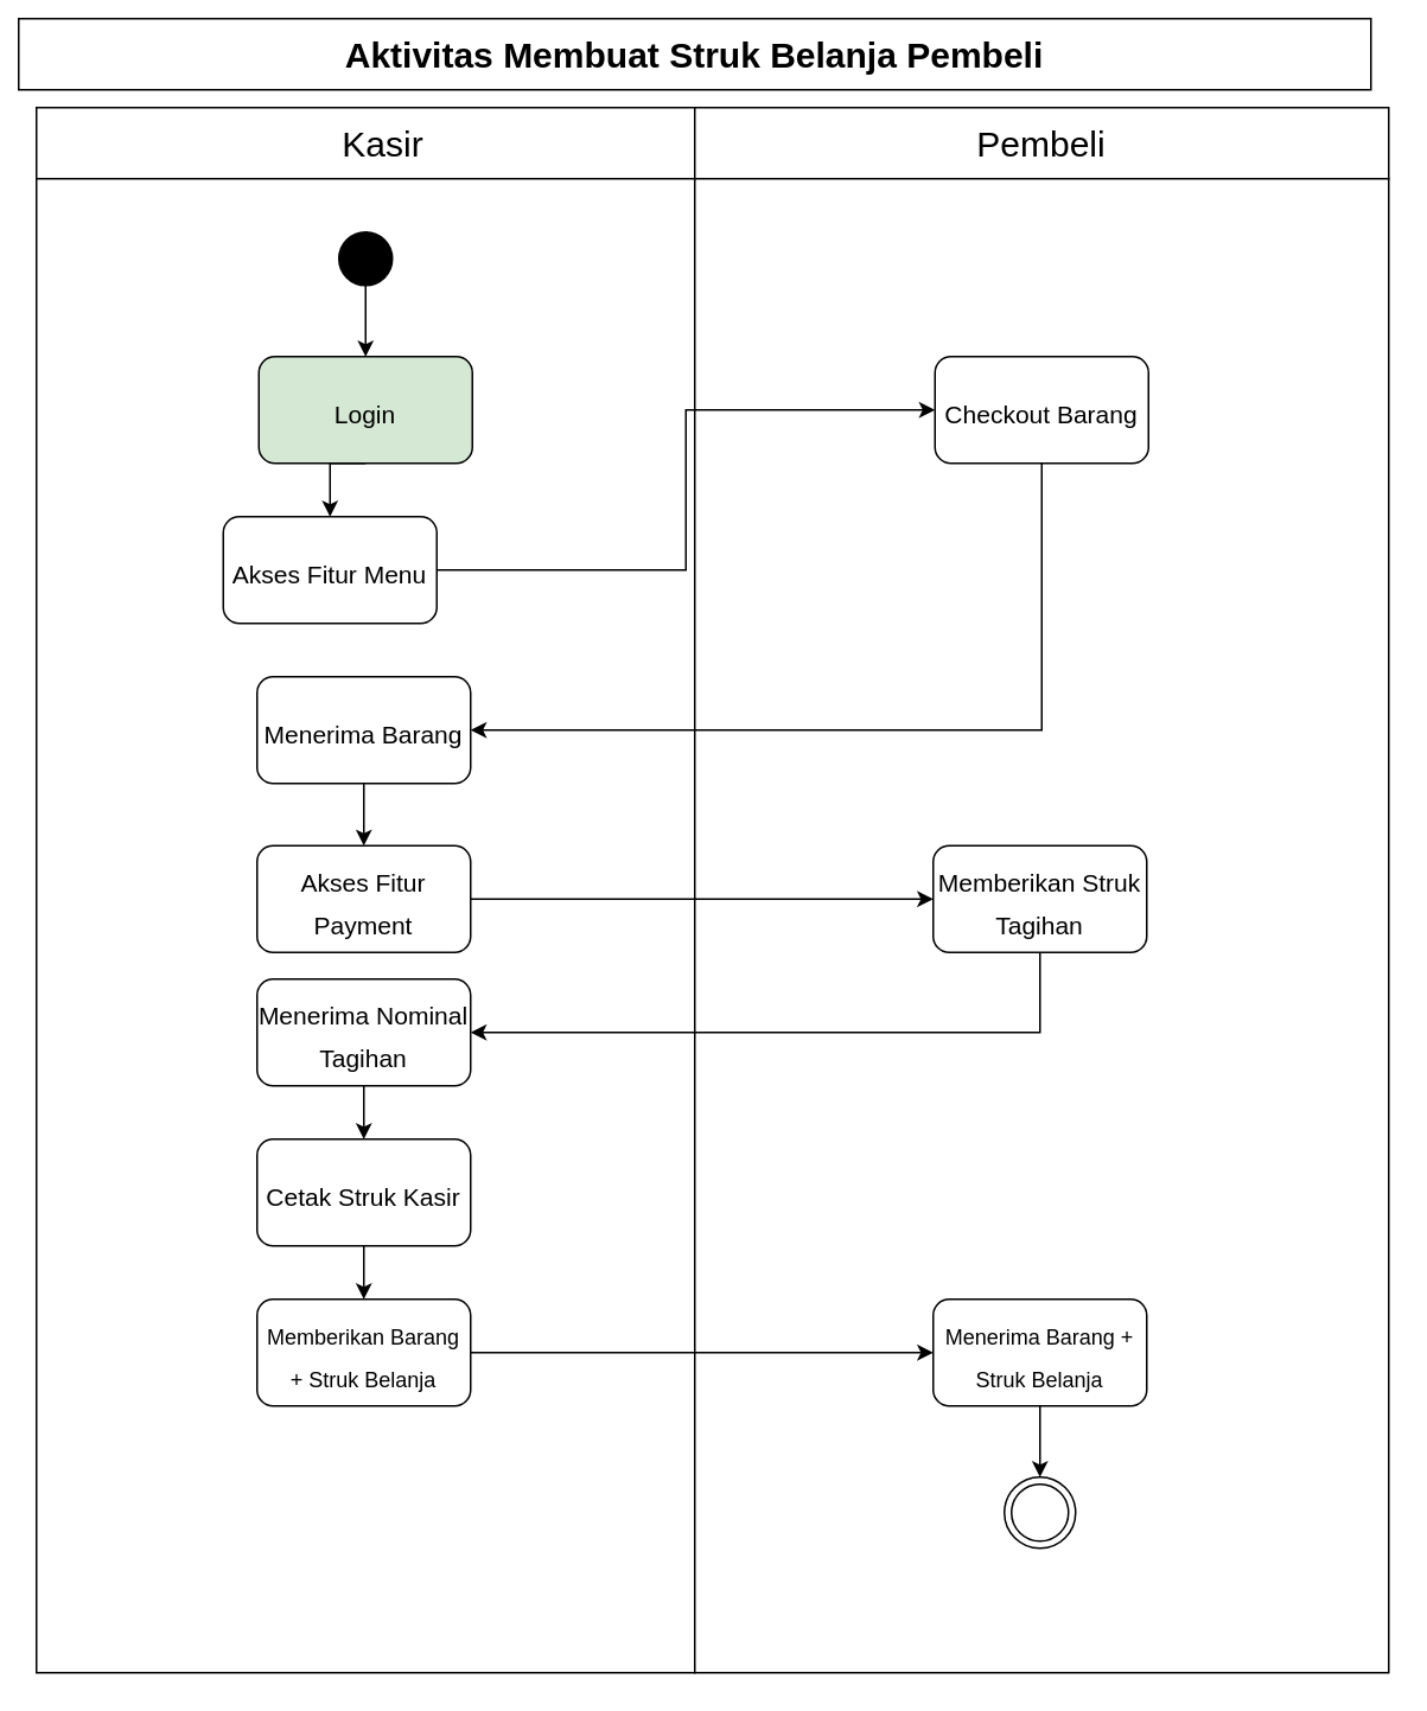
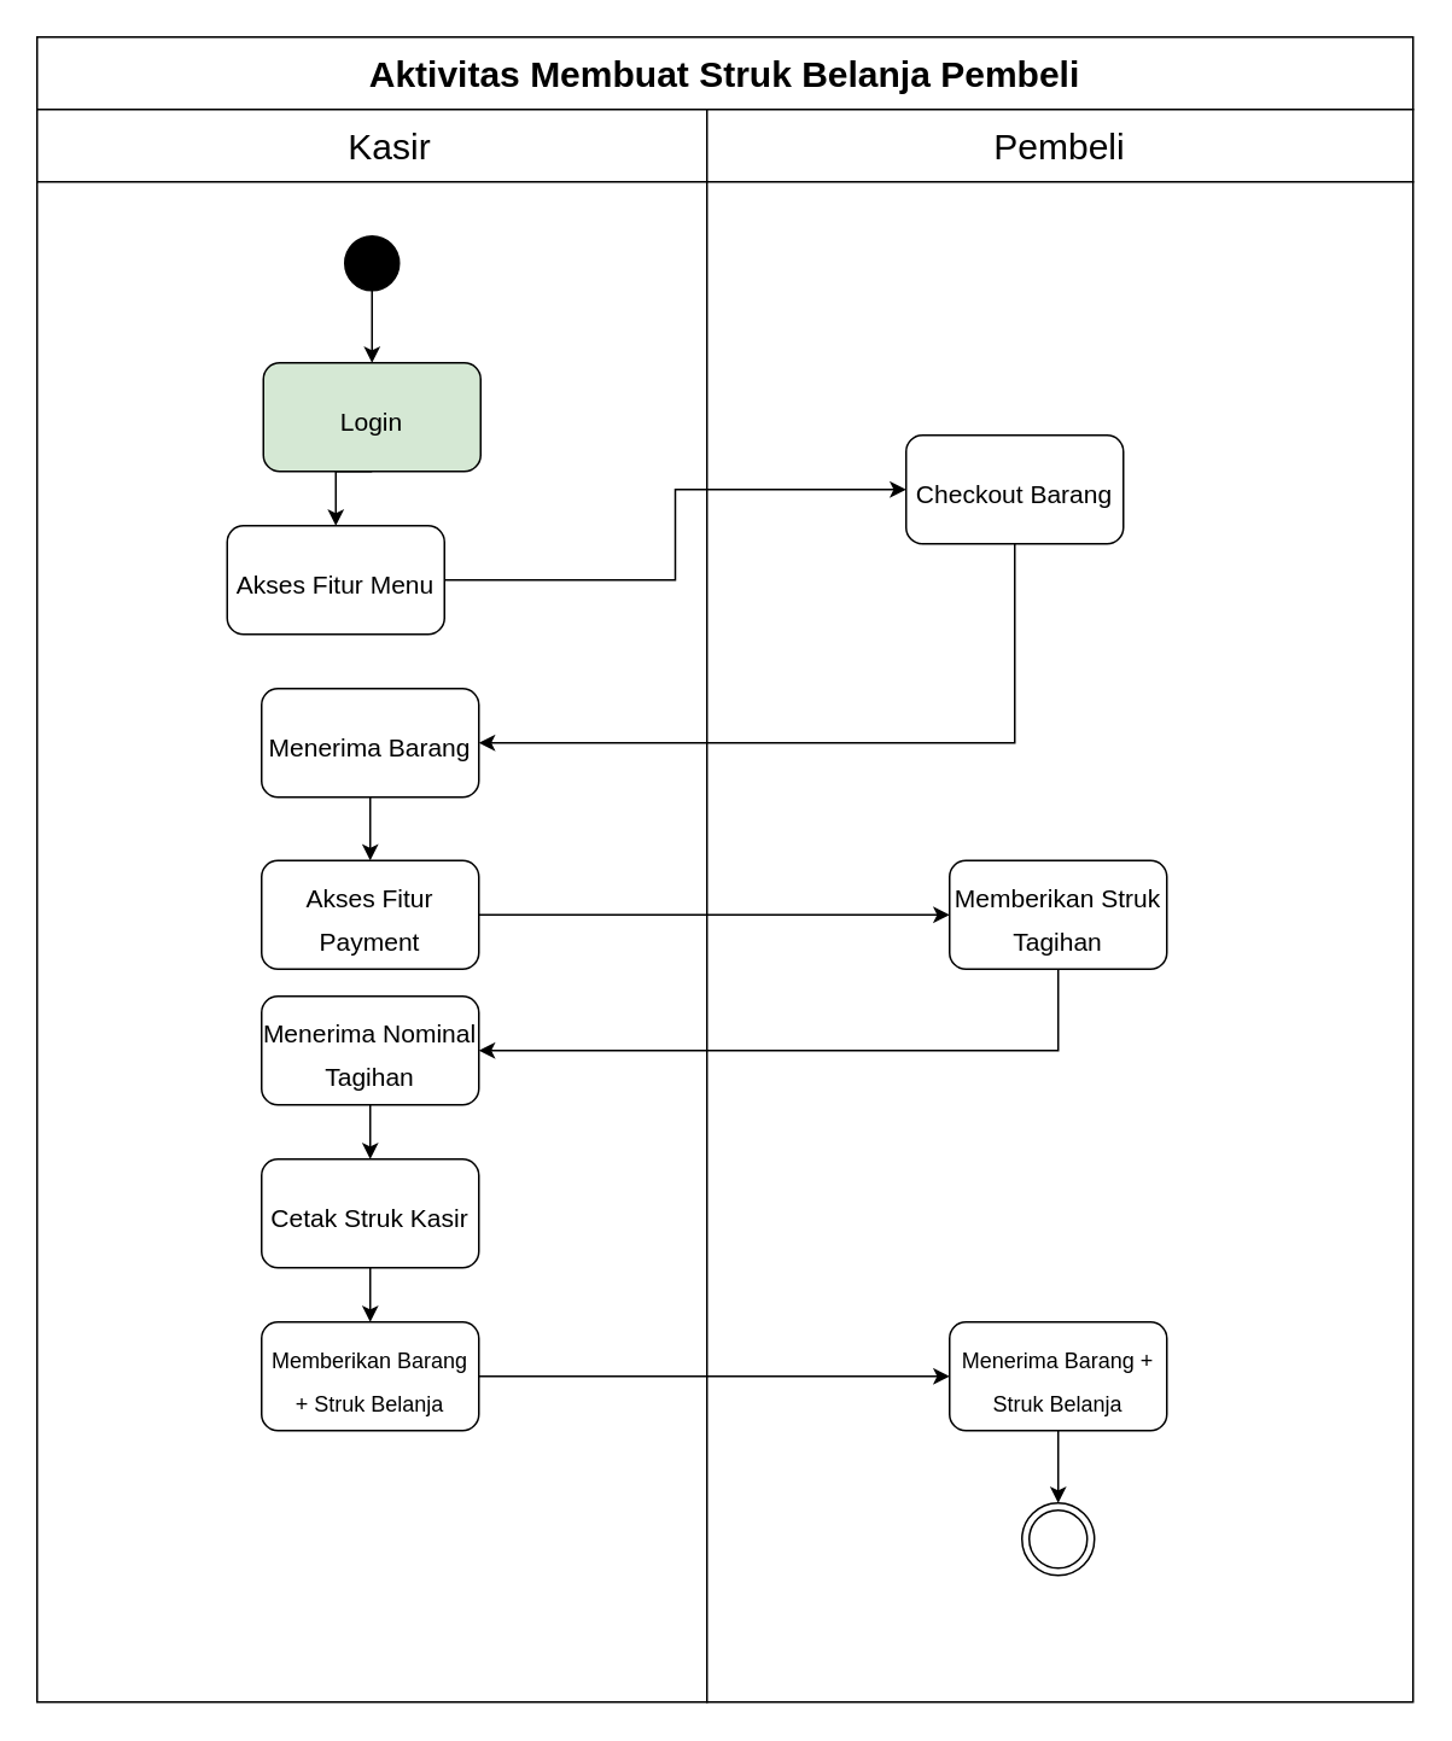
- <mxCell id="2" value="&lt;b&gt;&lt;font style=&quot;font-size: 20px;&quot;&gt;Aktivitas Membuat Struk Belanja Pembeli&lt;/font&gt;&lt;/b&gt;" style="rounded=0;whiteSpace=wrap;html=1;" vertex="1" parent="1"><mxGeometry x="10" y="10" width="760" height="40" as="geometry" /></mxCell>
+ <mxCell id="2" value="&lt;b&gt;&lt;font style=&quot;font-size: 20px;&quot;&gt;Aktivitas Membuat Struk Belanja Pembeli&lt;/font&gt;&lt;/b&gt;" style="rounded=0;whiteSpace=wrap;html=1;" vertex="1" parent="1"><mxGeometry x="20" y="20" width="760" height="40" as="geometry" /></mxCell>
- <mxCell id="15" value="&lt;font style=&quot;font-size: 14px;&quot;&gt;Checkout Barang&lt;/font&gt;" style="rounded=1;whiteSpace=wrap;html=1;fontSize=20;fillColor=#FFFFFF;" vertex="1" parent="1"><mxGeometry x="525" y="200" width="120" height="60" as="geometry" /></mxCell>
+ <mxCell id="15" value="&lt;font style=&quot;font-size: 14px;&quot;&gt;Checkout Barang&lt;/font&gt;" style="rounded=1;whiteSpace=wrap;html=1;fontSize=20;fillColor=#FFFFFF;" vertex="1" parent="1"><mxGeometry x="500" y="240" width="120" height="60" as="geometry" /></mxCell>
